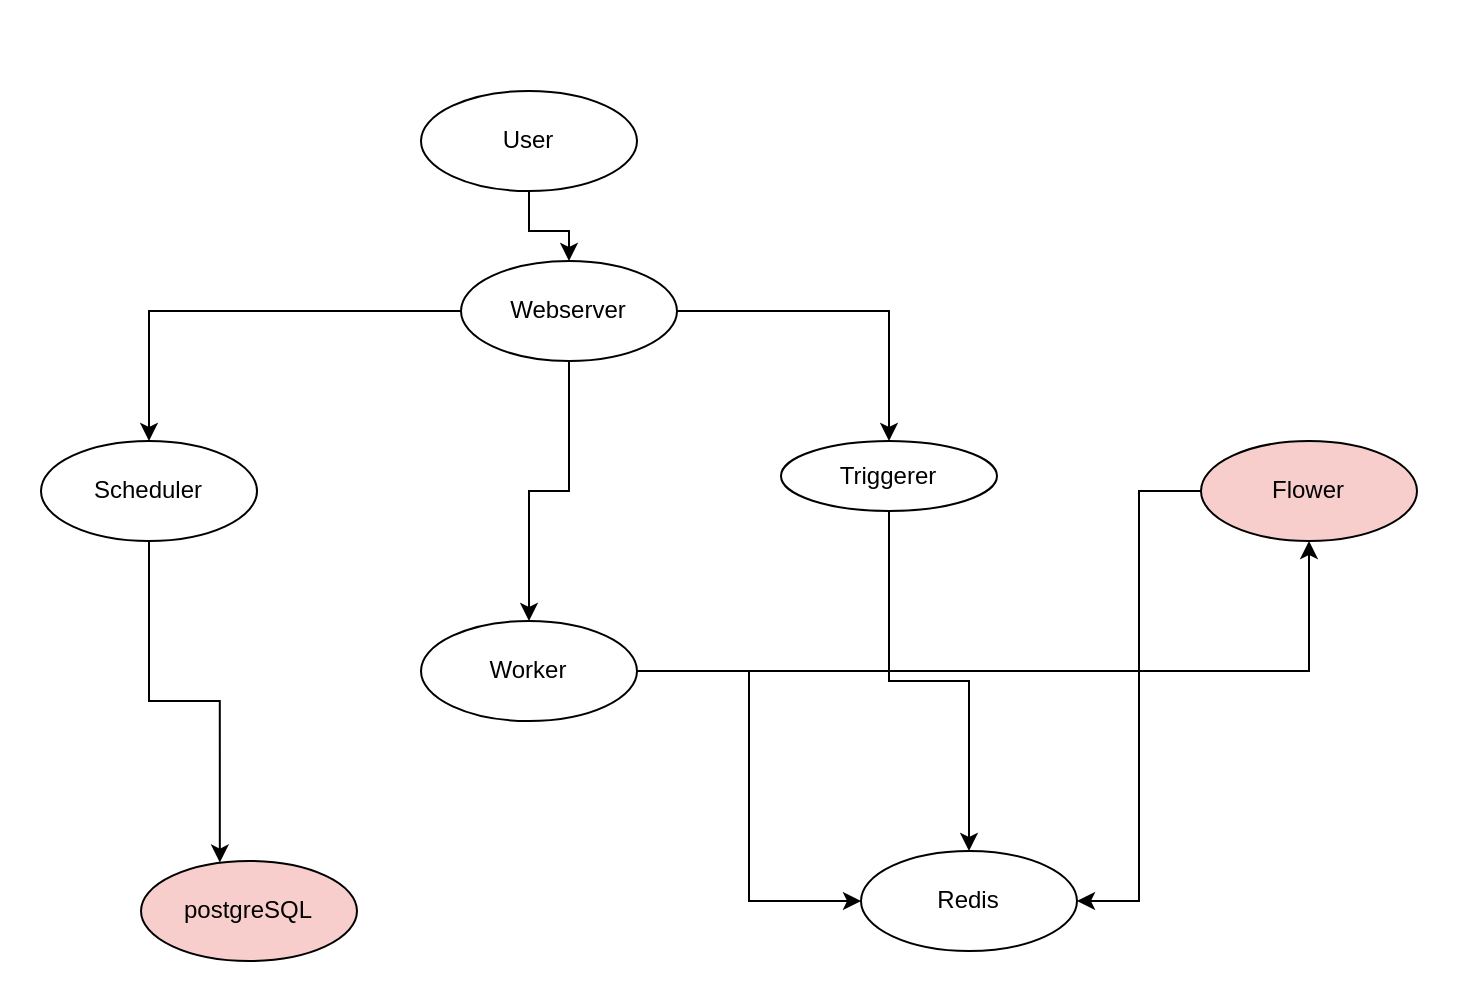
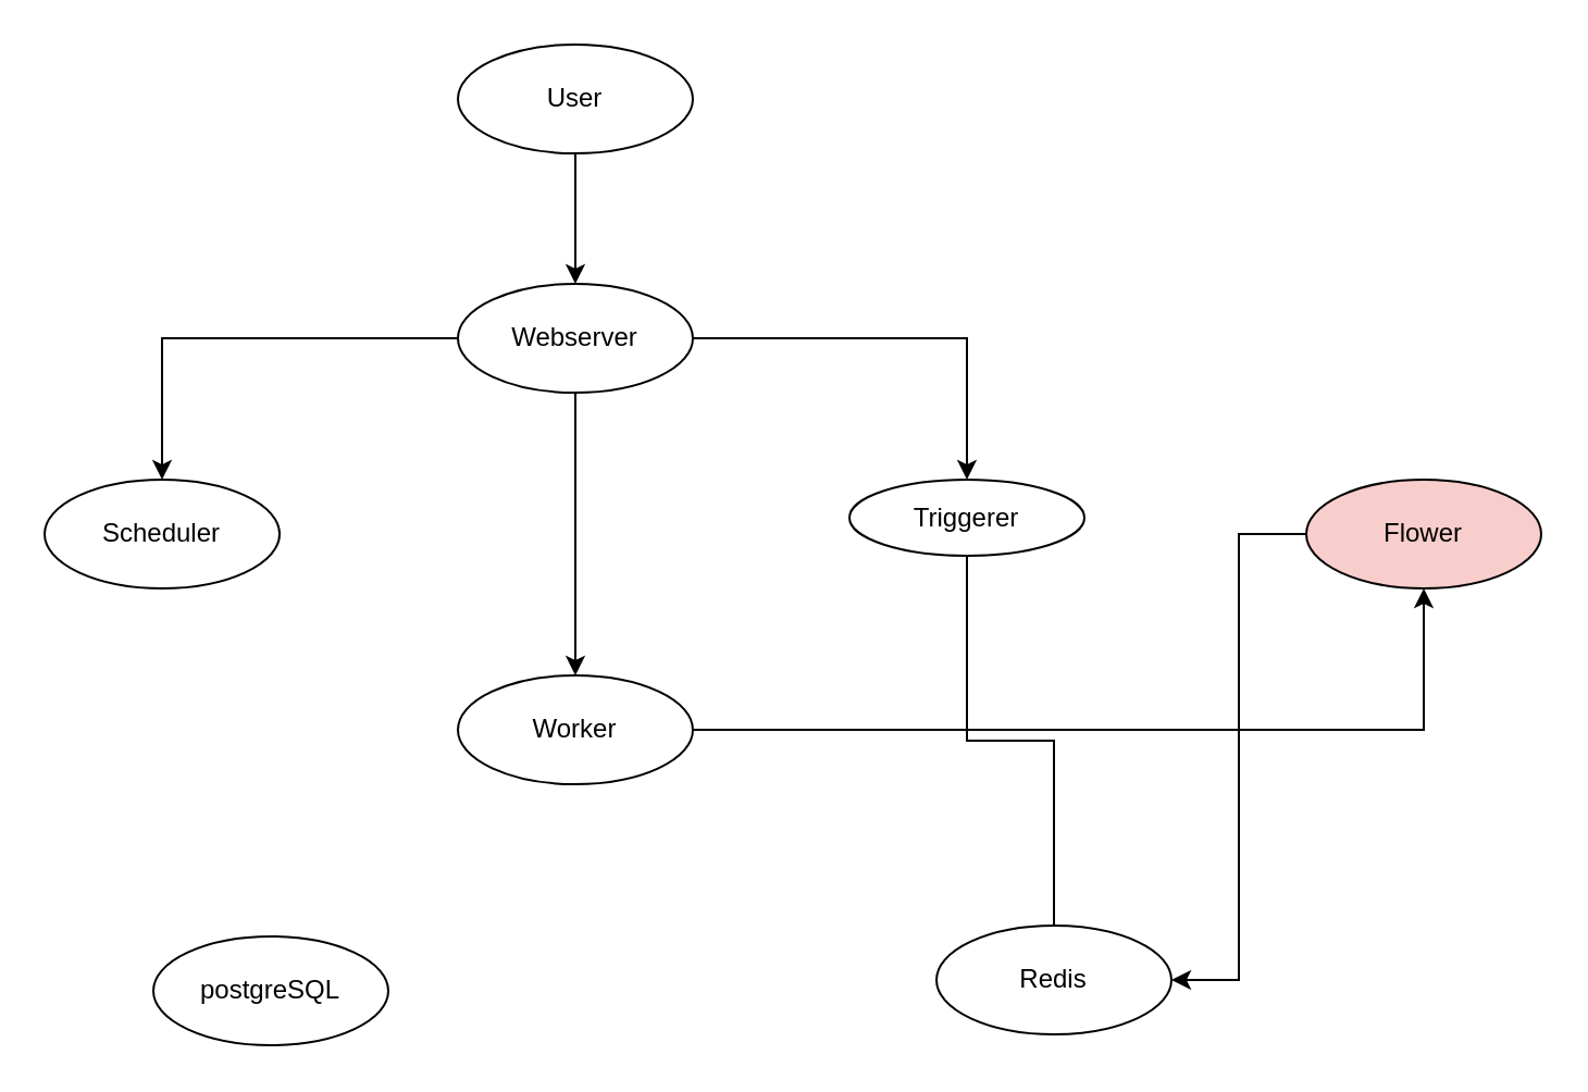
- <mxCell id="3" value="User" style="ellipse;whiteSpace=wrap;html=1;" vertex="1" parent="1"><mxGeometry x="210" y="45" width="108" height="50" as="geometry" /></mxCell>
+ <mxCell id="3" value="User" style="ellipse;whiteSpace=wrap;html=1;" vertex="1" parent="1"><mxGeometry x="210" y="20" width="108" height="50" as="geometry" /></mxCell>
- <mxCell id="7" value="Webserver" style="ellipse;whiteSpace=wrap;html=1;" vertex="1" parent="1"><mxGeometry x="230" y="130" width="108" height="50" as="geometry" /></mxCell>
+ <mxCell id="7" value="Webserver" style="ellipse;whiteSpace=wrap;html=1;" vertex="1" parent="1"><mxGeometry x="210" y="130" width="108" height="50" as="geometry" /></mxCell>
- <mxCell id="17" style="edgeStyle=orthogonalEdgeStyle;rounded=0;orthogonalLoop=1;jettySize=auto;html=1;entryX=0.365;entryY=0.016;entryDx=0;entryDy=0;entryPerimeter=0;" edge="1" parent="1" source="12" target="13"><mxGeometry relative="1" as="geometry" /></mxCell>
- <mxCell id="10" style="edgeStyle=orthogonalEdgeStyle;rounded=0;orthogonalLoop=1;jettySize=auto;html=1;" edge="1" parent="1" source="11" target="14"><mxGeometry relative="1" as="geometry" /></mxCell>
+ <mxCell id="10" style="edgeStyle=orthogonalEdgeStyle;rounded=0;orthogonalLoop=1;jettySize=auto;html=1;endArrow=none;" edge="1" parent="1" source="11" target="14"><mxGeometry relative="1" as="geometry" /></mxCell>
- <mxCell id="8" style="edgeStyle=orthogonalEdgeStyle;rounded=0;orthogonalLoop=1;jettySize=auto;html=1;entryX=0;entryY=0.5;entryDx=0;entryDy=0;" edge="1" parent="1" source="9" target="14"><mxGeometry relative="1" as="geometry" /></mxCell>
- <mxCell id="13" value="postgreSQL" style="ellipse;whiteSpace=wrap;html=1;fillColor=#f8cecc;" vertex="1" parent="1"><mxGeometry x="70" y="430" width="108" height="50" as="geometry" /></mxCell>
+ <mxCell id="13" value="postgreSQL" style="ellipse;whiteSpace=wrap;html=1;" vertex="1" parent="1"><mxGeometry x="70" y="430" width="108" height="50" as="geometry" /></mxCell>
